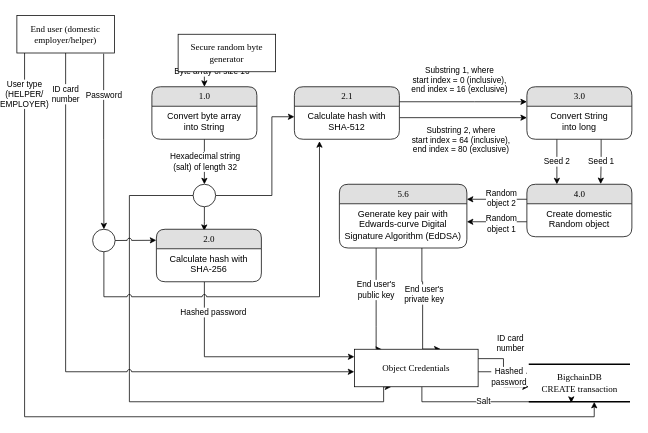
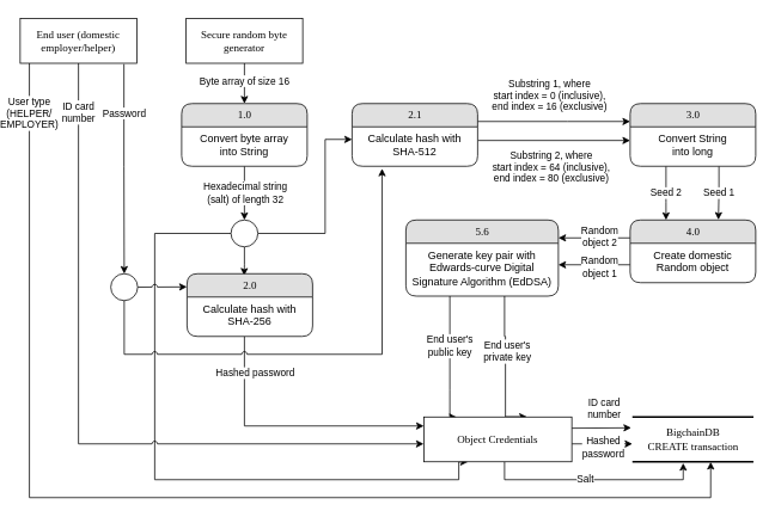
- <mxCell id="9" value="Secure random byte generator" style="whiteSpace=wrap;html=1;rounded=0;shadow=0;comic=0;labelBackgroundColor=none;strokeWidth=1;fontFamily=Verdana;fontSize=12;align=center;" vertex="1" parent="1"><mxGeometry x="235" y="45" width="130" height="50" as="geometry" /></mxCell>
+ <mxCell id="9" value="Secure random byte generator" style="whiteSpace=wrap;html=1;rounded=0;shadow=0;comic=0;labelBackgroundColor=none;strokeWidth=1;fontFamily=Verdana;fontSize=12;align=center;" vertex="1" parent="1"><mxGeometry x="205" y="20" width="130" height="50" as="geometry" /></mxCell>
- <mxCell id="6" value="BigchainDB&lt;br&gt;CREATE transaction" style="html=1;rounded=0;shadow=0;comic=0;labelBackgroundColor=none;strokeWidth=2;fontFamily=Verdana;fontSize=12;align=center;shape=mxgraph.ios7ui.horLines;" parent="1" vertex="1"><mxGeometry x="702.5" y="485" width="135" height="50" as="geometry" /></mxCell>
+ <mxCell id="6" value="BigchainDB&lt;br&gt;CREATE transaction" style="html=1;rounded=0;shadow=0;comic=0;labelBackgroundColor=none;strokeWidth=2;fontFamily=Verdana;fontSize=12;align=center;shape=mxgraph.ios7ui.horLines;" parent="1" vertex="1"><mxGeometry x="702.5" y="465" width="135" height="50" as="geometry" /></mxCell>
